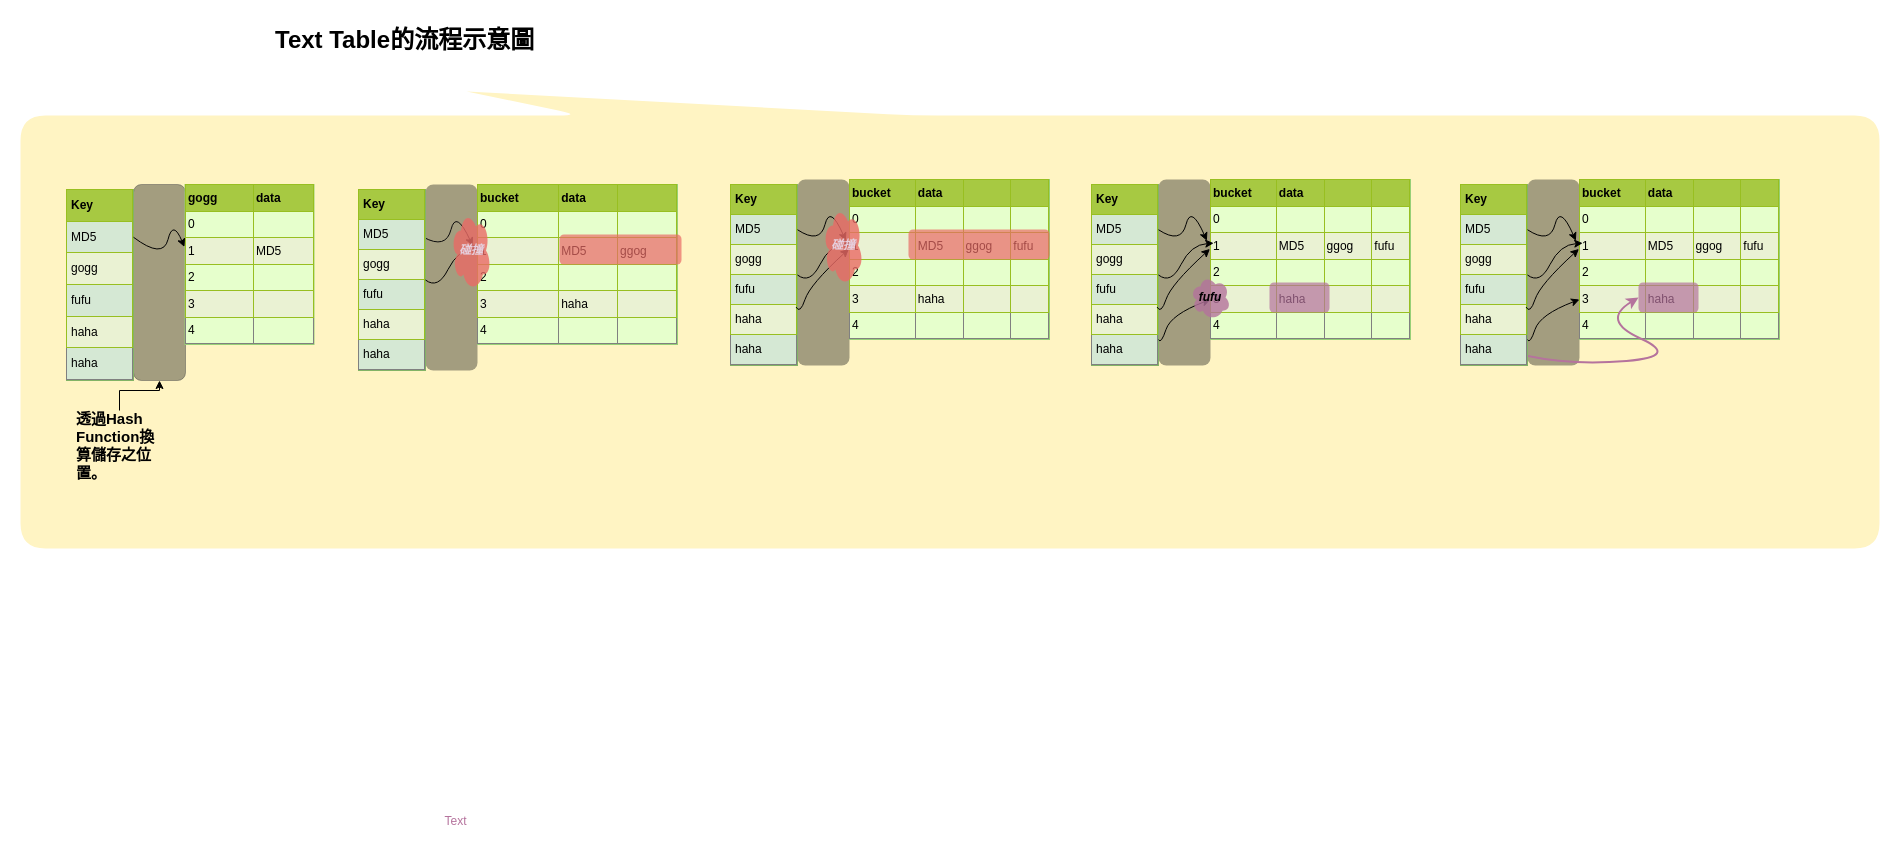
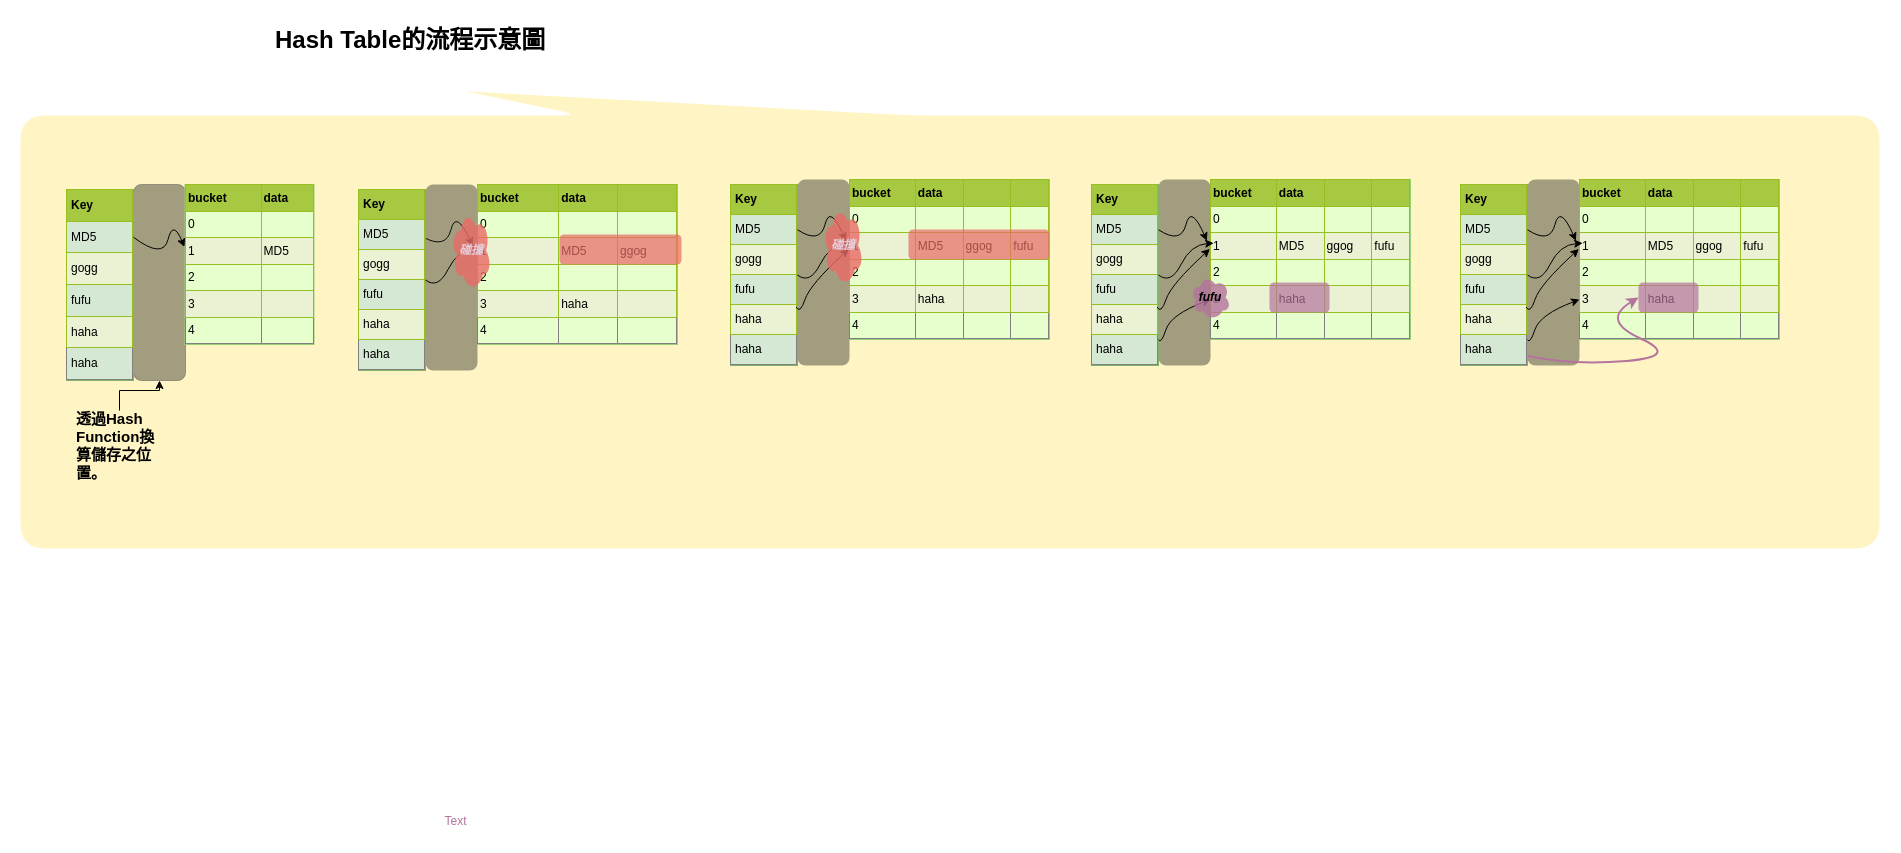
- <mxCell id="43" value="&lt;h1&gt;Text Table的流程示意圖&lt;/h1&gt;" style="text;html=1;strokeColor=none;fillColor=none;spacing=5;spacingTop=-20;whiteSpace=wrap;overflow=hidden;rounded=0;glass=0;comic=1;" vertex="1" parent="1"><mxGeometry x="270" y="20.114" width="330" height="116.856" as="geometry" /></mxCell>
+ <mxCell id="43" value="&lt;h1&gt;Hash Table的流程示意圖&lt;/h1&gt;" style="text;html=1;strokeColor=none;fillColor=none;spacing=5;spacingTop=-20;whiteSpace=wrap;overflow=hidden;rounded=0;glass=0;comic=1;" vertex="1" parent="1"><mxGeometry x="270" y="20.114" width="330" height="116.856" as="geometry" /></mxCell>
- <mxCell id="5" value="&lt;table border=&quot;1&quot; width=&quot;100%&quot; cellpadding=&quot;2&quot; style=&quot;width: 100% ; height: 100% ; border-collapse: collapse&quot; align=&quot;center&quot;&gt;&lt;tbody&gt;&lt;tr style=&quot;background-color: rgb(167 , 201 , 66) ; border: 1px solid rgb(152 , 191 , 33)&quot;&gt;&lt;th align=&quot;left&quot;&gt;gogg&lt;/th&gt;&lt;th align=&quot;left&quot;&gt;data&lt;/th&gt;&lt;/tr&gt;&lt;tr style=&quot;border: 1px solid #98bf21&quot;&gt;&lt;td&gt;0&lt;/td&gt;&lt;td&gt;&lt;br&gt;&lt;/td&gt;&lt;/tr&gt;&lt;tr style=&quot;background-color: #eaf2d3 ; border: 1px solid #98bf21&quot;&gt;&lt;td&gt;1&lt;/td&gt;&lt;td&gt;MD5&lt;/td&gt;&lt;/tr&gt;&lt;tr style=&quot;border: 1px solid #98bf21&quot;&gt;&lt;td&gt;2&lt;/td&gt;&lt;td&gt;&lt;br&gt;&lt;/td&gt;&lt;/tr&gt;&lt;tr style=&quot;background-color: #eaf2d3 ; border: 1px solid #98bf21&quot;&gt;&lt;td&gt;3&lt;/td&gt;&lt;td&gt;&lt;br&gt;&lt;/td&gt;&lt;/tr&gt;&lt;tr&gt;&lt;td&gt;4&lt;/td&gt;&lt;td&gt;&lt;br&gt;&lt;/td&gt;&lt;/tr&gt;&lt;/tbody&gt;&lt;/table&gt;" style="text;html=1;strokeColor=#97D077;fillColor=#E6FFCC;overflow=fill;rounded=0;fontColor=#000000;" vertex="1" parent="1"><mxGeometry x="184.5" y="184" width="129" height="160" as="geometry" /></mxCell>
+ <mxCell id="5" value="&lt;table border=&quot;1&quot; width=&quot;100%&quot; cellpadding=&quot;2&quot; style=&quot;width: 100% ; height: 100% ; border-collapse: collapse&quot; align=&quot;center&quot;&gt;&lt;tbody&gt;&lt;tr style=&quot;background-color: rgb(167 , 201 , 66) ; border: 1px solid rgb(152 , 191 , 33)&quot;&gt;&lt;th align=&quot;left&quot;&gt;bucket&lt;/th&gt;&lt;th align=&quot;left&quot;&gt;data&lt;/th&gt;&lt;/tr&gt;&lt;tr style=&quot;border: 1px solid #98bf21&quot;&gt;&lt;td&gt;0&lt;/td&gt;&lt;td&gt;&lt;br&gt;&lt;/td&gt;&lt;/tr&gt;&lt;tr style=&quot;background-color: #eaf2d3 ; border: 1px solid #98bf21&quot;&gt;&lt;td&gt;1&lt;/td&gt;&lt;td&gt;MD5&lt;/td&gt;&lt;/tr&gt;&lt;tr style=&quot;border: 1px solid #98bf21&quot;&gt;&lt;td&gt;2&lt;/td&gt;&lt;td&gt;&lt;br&gt;&lt;/td&gt;&lt;/tr&gt;&lt;tr style=&quot;background-color: #eaf2d3 ; border: 1px solid #98bf21&quot;&gt;&lt;td&gt;3&lt;/td&gt;&lt;td&gt;&lt;br&gt;&lt;/td&gt;&lt;/tr&gt;&lt;tr&gt;&lt;td&gt;4&lt;/td&gt;&lt;td&gt;&lt;br&gt;&lt;/td&gt;&lt;/tr&gt;&lt;/tbody&gt;&lt;/table&gt;" style="text;html=1;strokeColor=#97D077;fillColor=#E6FFCC;overflow=fill;rounded=0;fontColor=#000000;" vertex="1" parent="1"><mxGeometry x="184.5" y="184" width="129" height="160" as="geometry" /></mxCell>
